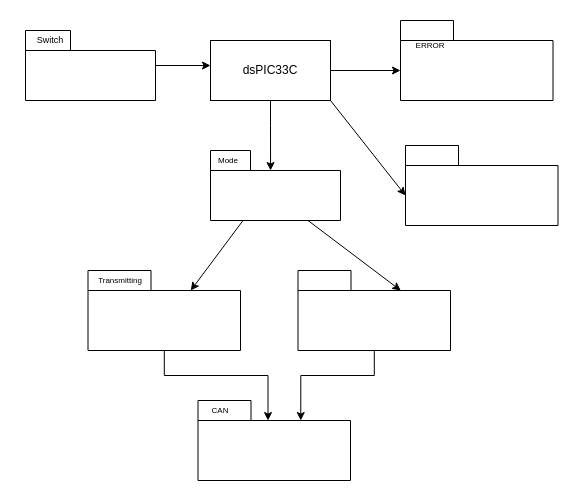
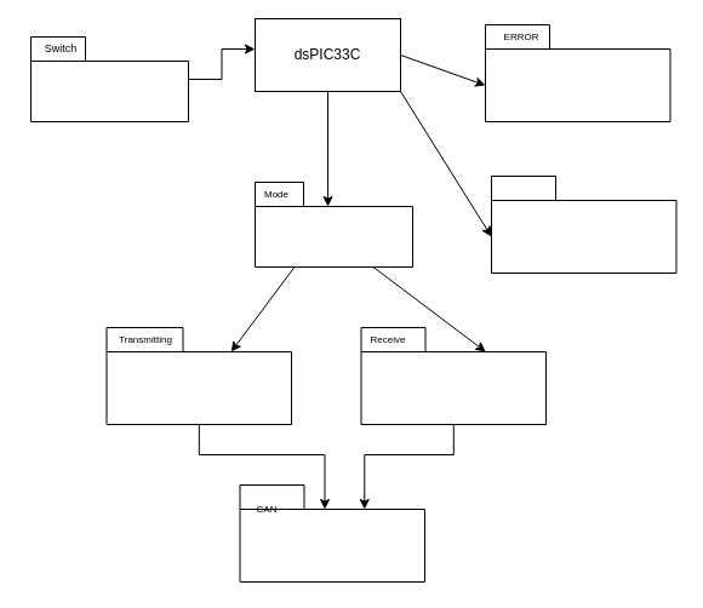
- <mxCell id="19" value="ERROR" style="text;html=1;strokeColor=none;fillColor=none;align=center;verticalAlign=middle;whiteSpace=wrap;rounded=0;fontSize=8;" vertex="1" parent="1"><mxGeometry x="410" y="35" width="40" height="20" as="geometry" /></mxCell>
+ <mxCell id="19" value="ERROR" style="text;html=1;strokeColor=none;fillColor=none;align=center;verticalAlign=middle;whiteSpace=wrap;rounded=0;fontSize=8;" vertex="1" parent="1"><mxGeometry x="410" y="20" width="40" height="20" as="geometry" /></mxCell>
- <mxCell id="4" value="dsPIC33C" style="rounded=0;whiteSpace=wrap;html=1;" vertex="1" parent="1"><mxGeometry x="210" y="40" width="120" height="60" as="geometry" /></mxCell>
+ <mxCell id="4" value="dsPIC33C" style="rounded=0;whiteSpace=wrap;html=1;" vertex="1" parent="1"><mxGeometry x="210" y="15" width="120" height="60" as="geometry" /></mxCell>
+ <mxCell id="12" value="Receive" style="text;html=1;strokeColor=none;fillColor=none;align=center;verticalAlign=middle;whiteSpace=wrap;rounded=0;fontSize=8;" vertex="1" parent="1"><mxGeometry x="300" y="270" width="40" height="20" as="geometry" /></mxCell>
- <mxCell id="15" value="CAN" style="text;html=1;strokeColor=none;fillColor=none;align=center;verticalAlign=middle;whiteSpace=wrap;rounded=0;fontSize=8;" vertex="1" parent="1"><mxGeometry x="200" y="400" width="40" height="20" as="geometry" /></mxCell>
+ <mxCell id="15" value="CAN" style="text;html=1;strokeColor=none;fillColor=none;align=center;verticalAlign=middle;whiteSpace=wrap;rounded=0;fontSize=8;" vertex="1" parent="1"><mxGeometry x="200" y="410" width="40" height="20" as="geometry" /></mxCell>
